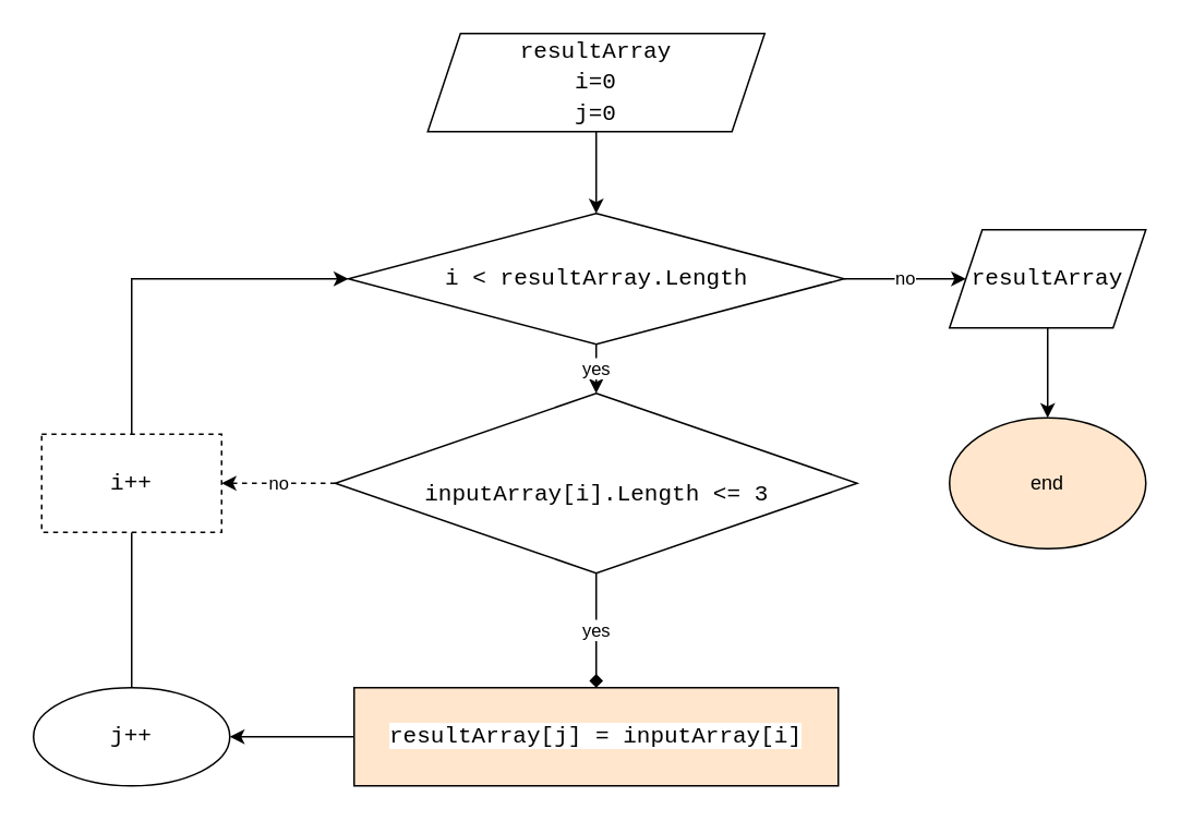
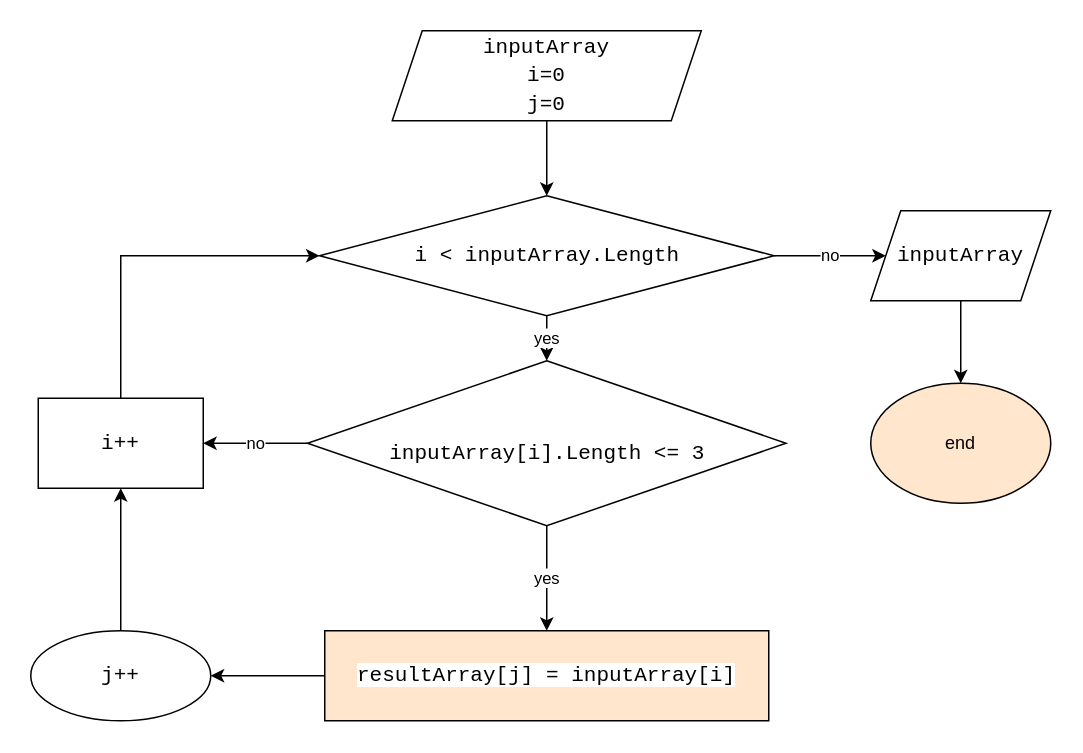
- <mxCell id="3" value="&lt;div style=&quot;font-family: Consolas, &amp;quot;Courier New&amp;quot;, monospace; font-size: 14px; line-height: 19px;&quot;&gt;&lt;span style=&quot;background-color: rgb(255, 255, 255);&quot;&gt;resultArray&lt;/span&gt;&lt;/div&gt;&lt;div style=&quot;font-family: Consolas, &amp;quot;Courier New&amp;quot;, monospace; font-size: 14px; line-height: 19px;&quot;&gt;&lt;span style=&quot;background-color: rgb(255, 255, 255);&quot;&gt;i=0&lt;/span&gt;&lt;/div&gt;&lt;div style=&quot;font-family: Consolas, &amp;quot;Courier New&amp;quot;, monospace; font-size: 14px; line-height: 19px;&quot;&gt;&lt;span style=&quot;background-color: rgb(255, 255, 255);&quot;&gt;j=0&lt;/span&gt;&lt;/div&gt;" style="shape=parallelogram;perimeter=parallelogramPerimeter;whiteSpace=wrap;html=1;fixedSize=1;fillColor=#FFFFFF;" vertex="1" parent="1"><mxGeometry x="261" y="20" width="206" height="60" as="geometry" /></mxCell>
+ <mxCell id="3" value="&lt;div style=&quot;font-family: Consolas, &amp;quot;Courier New&amp;quot;, monospace; font-size: 14px; line-height: 19px;&quot;&gt;&lt;span style=&quot;background-color: rgb(255, 255, 255);&quot;&gt;inputArray&lt;/span&gt;&lt;/div&gt;&lt;div style=&quot;font-family: Consolas, &amp;quot;Courier New&amp;quot;, monospace; font-size: 14px; line-height: 19px;&quot;&gt;&lt;span style=&quot;background-color: rgb(255, 255, 255);&quot;&gt;i=0&lt;/span&gt;&lt;/div&gt;&lt;div style=&quot;font-family: Consolas, &amp;quot;Courier New&amp;quot;, monospace; font-size: 14px; line-height: 19px;&quot;&gt;&lt;span style=&quot;background-color: rgb(255, 255, 255);&quot;&gt;j=0&lt;/span&gt;&lt;/div&gt;" style="shape=parallelogram;perimeter=parallelogramPerimeter;whiteSpace=wrap;html=1;fixedSize=1;fillColor=#FFFFFF;" vertex="1" parent="1"><mxGeometry x="261" y="20" width="206" height="60" as="geometry" /></mxCell>
- <mxCell id="6" value="&lt;div style=&quot;font-family: Consolas, &amp;quot;Courier New&amp;quot;, monospace; font-size: 14px; line-height: 19px;&quot;&gt;&lt;span style=&quot;background-color: rgb(255, 255, 255);&quot;&gt;i &amp;lt; resultArray.Length&lt;/span&gt;&lt;/div&gt;" style="rhombus;whiteSpace=wrap;html=1;" vertex="1" parent="1"><mxGeometry x="212.5" y="130" width="303" height="80" as="geometry" /></mxCell>
+ <mxCell id="6" value="&lt;div style=&quot;font-family: Consolas, &amp;quot;Courier New&amp;quot;, monospace; font-size: 14px; line-height: 19px;&quot;&gt;&lt;span style=&quot;background-color: rgb(255, 255, 255);&quot;&gt;i &amp;lt; inputArray.Length&lt;/span&gt;&lt;/div&gt;" style="rhombus;whiteSpace=wrap;html=1;" vertex="1" parent="1"><mxGeometry x="212.5" y="130" width="303" height="80" as="geometry" /></mxCell>
- <mxCell id="18" value="&lt;div style=&quot;font-family: Consolas, &amp;quot;Courier New&amp;quot;, monospace; font-size: 14px; line-height: 19px;&quot;&gt;&lt;span style=&quot;background-color: rgb(255, 255, 255);&quot;&gt;resultArray&lt;/span&gt;&lt;/div&gt;" style="shape=parallelogram;perimeter=parallelogramPerimeter;whiteSpace=wrap;html=1;fixedSize=1;" vertex="1" parent="1"><mxGeometry x="580" y="140" width="120" height="60" as="geometry" /></mxCell>
+ <mxCell id="18" value="&lt;div style=&quot;font-family: Consolas, &amp;quot;Courier New&amp;quot;, monospace; font-size: 14px; line-height: 19px;&quot;&gt;&lt;span style=&quot;background-color: rgb(255, 255, 255);&quot;&gt;inputArray&lt;/span&gt;&lt;/div&gt;" style="shape=parallelogram;perimeter=parallelogramPerimeter;whiteSpace=wrap;html=1;fixedSize=1;" vertex="1" parent="1"><mxGeometry x="580" y="140" width="120" height="60" as="geometry" /></mxCell>
- <mxCell id="13" value="&lt;div style=&quot;font-family: Consolas, &amp;quot;Courier New&amp;quot;, monospace; font-size: 14px; line-height: 19px;&quot;&gt;&lt;span style=&quot;background-color: rgb(255, 255, 255);&quot;&gt;i&lt;/span&gt;&lt;span style=&quot;background-color: rgb(255, 255, 255);&quot;&gt;++&lt;/span&gt;&lt;/div&gt;" style="rounded=0;whiteSpace=wrap;html=1;dashed=1;" vertex="1" parent="1"><mxGeometry x="25" y="265" width="110" height="60" as="geometry" /></mxCell>
+ <mxCell id="13" value="&lt;div style=&quot;font-family: Consolas, &amp;quot;Courier New&amp;quot;, monospace; font-size: 14px; line-height: 19px;&quot;&gt;&lt;span style=&quot;background-color: rgb(255, 255, 255);&quot;&gt;i&lt;/span&gt;&lt;span style=&quot;background-color: rgb(255, 255, 255);&quot;&gt;++&lt;/span&gt;&lt;/div&gt;" style="rounded=0;whiteSpace=wrap;html=1;" vertex="1" parent="1"><mxGeometry x="25" y="265" width="110" height="60" as="geometry" /></mxCell>
- <mxCell id="8" value="no" style="edgeStyle=orthogonalEdgeStyle;rounded=0;orthogonalLoop=1;jettySize=auto;html=1;dashed=1;" edge="1" parent="1" source="16" target="13"><mxGeometry relative="1" as="geometry" /></mxCell>
+ <mxCell id="8" value="no" style="edgeStyle=orthogonalEdgeStyle;rounded=0;orthogonalLoop=1;jettySize=auto;html=1;" edge="1" parent="1" source="16" target="13"><mxGeometry relative="1" as="geometry" /></mxCell>
- <mxCell id="9" value="" style="edgeStyle=orthogonalEdgeStyle;rounded=0;orthogonalLoop=1;jettySize=auto;html=1;endArrow=none;" edge="1" parent="1" source="10" target="13"><mxGeometry relative="1" as="geometry" /></mxCell>
+ <mxCell id="9" value="" style="edgeStyle=orthogonalEdgeStyle;rounded=0;orthogonalLoop=1;jettySize=auto;html=1;" edge="1" parent="1" source="10" target="13"><mxGeometry relative="1" as="geometry" /></mxCell>
- <mxCell id="7" value="yes" style="edgeStyle=orthogonalEdgeStyle;rounded=0;orthogonalLoop=1;jettySize=auto;html=1;endArrow=diamond;" edge="1" parent="1" source="16" target="12"><mxGeometry relative="1" as="geometry" /></mxCell>
+ <mxCell id="7" value="yes" style="edgeStyle=orthogonalEdgeStyle;rounded=0;orthogonalLoop=1;jettySize=auto;html=1;" edge="1" parent="1" source="16" target="12"><mxGeometry relative="1" as="geometry" /></mxCell>
